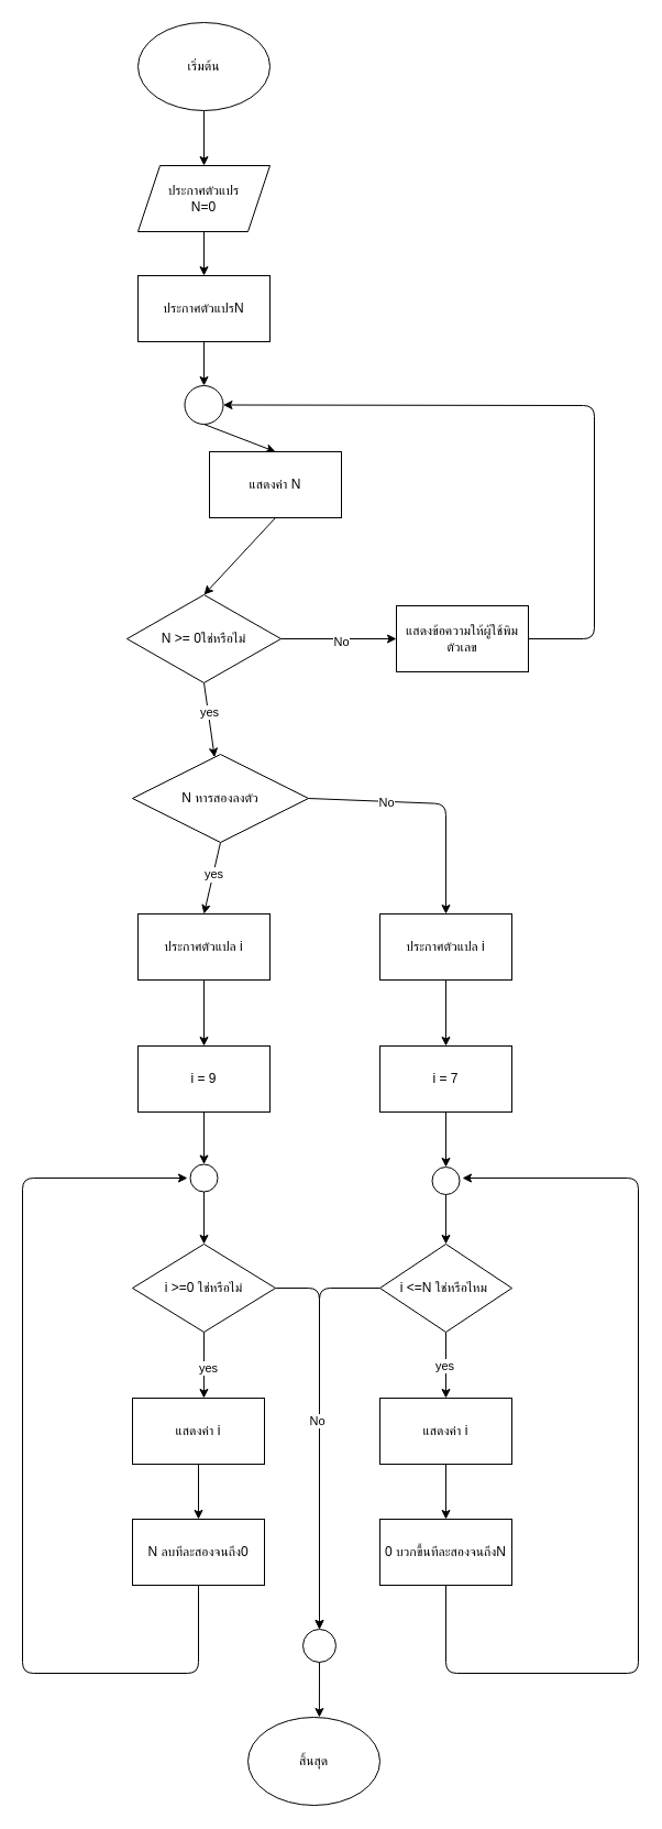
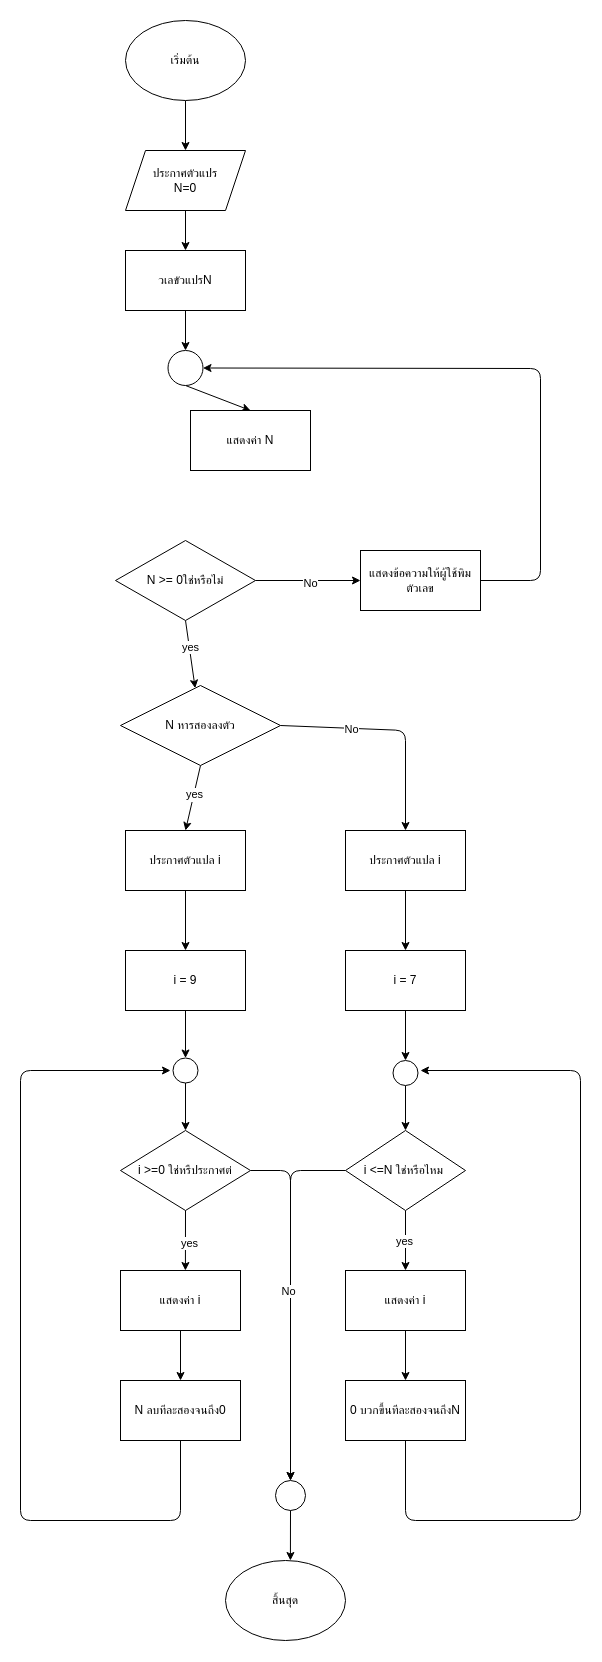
- <mxCell id="42" value="ประกาศตัวแปรN" style="rounded=0;whiteSpace=wrap;html=1;" parent="1" vertex="1"><mxGeometry x="125" y="250" width="120" height="60" as="geometry" /></mxCell>
+ <mxCell id="42" value="วเลขัวแปรN" style="rounded=0;whiteSpace=wrap;html=1;" parent="1" vertex="1"><mxGeometry x="125" y="250" width="120" height="60" as="geometry" /></mxCell>
- <mxCell id="46" style="edgeStyle=none;html=1;exitX=0.5;exitY=1;exitDx=0;exitDy=0;entryX=0.5;entryY=0;entryDx=0;entryDy=0;" parent="1" source="47" target="52" edge="1"><mxGeometry relative="1" as="geometry" /></mxCell>
- <mxCell id="17" value="i &amp;gt;=0 ใช่หรือไม่" style="rhombus;whiteSpace=wrap;html=1;" parent="1" vertex="1"><mxGeometry x="120" y="1130" width="130" height="80" as="geometry" /></mxCell>
+ <mxCell id="17" value="i &amp;gt;=0 ใช่หรืประกาศต่" style="rhombus;whiteSpace=wrap;html=1;" parent="1" vertex="1"><mxGeometry x="120" y="1130" width="130" height="80" as="geometry" /></mxCell>
